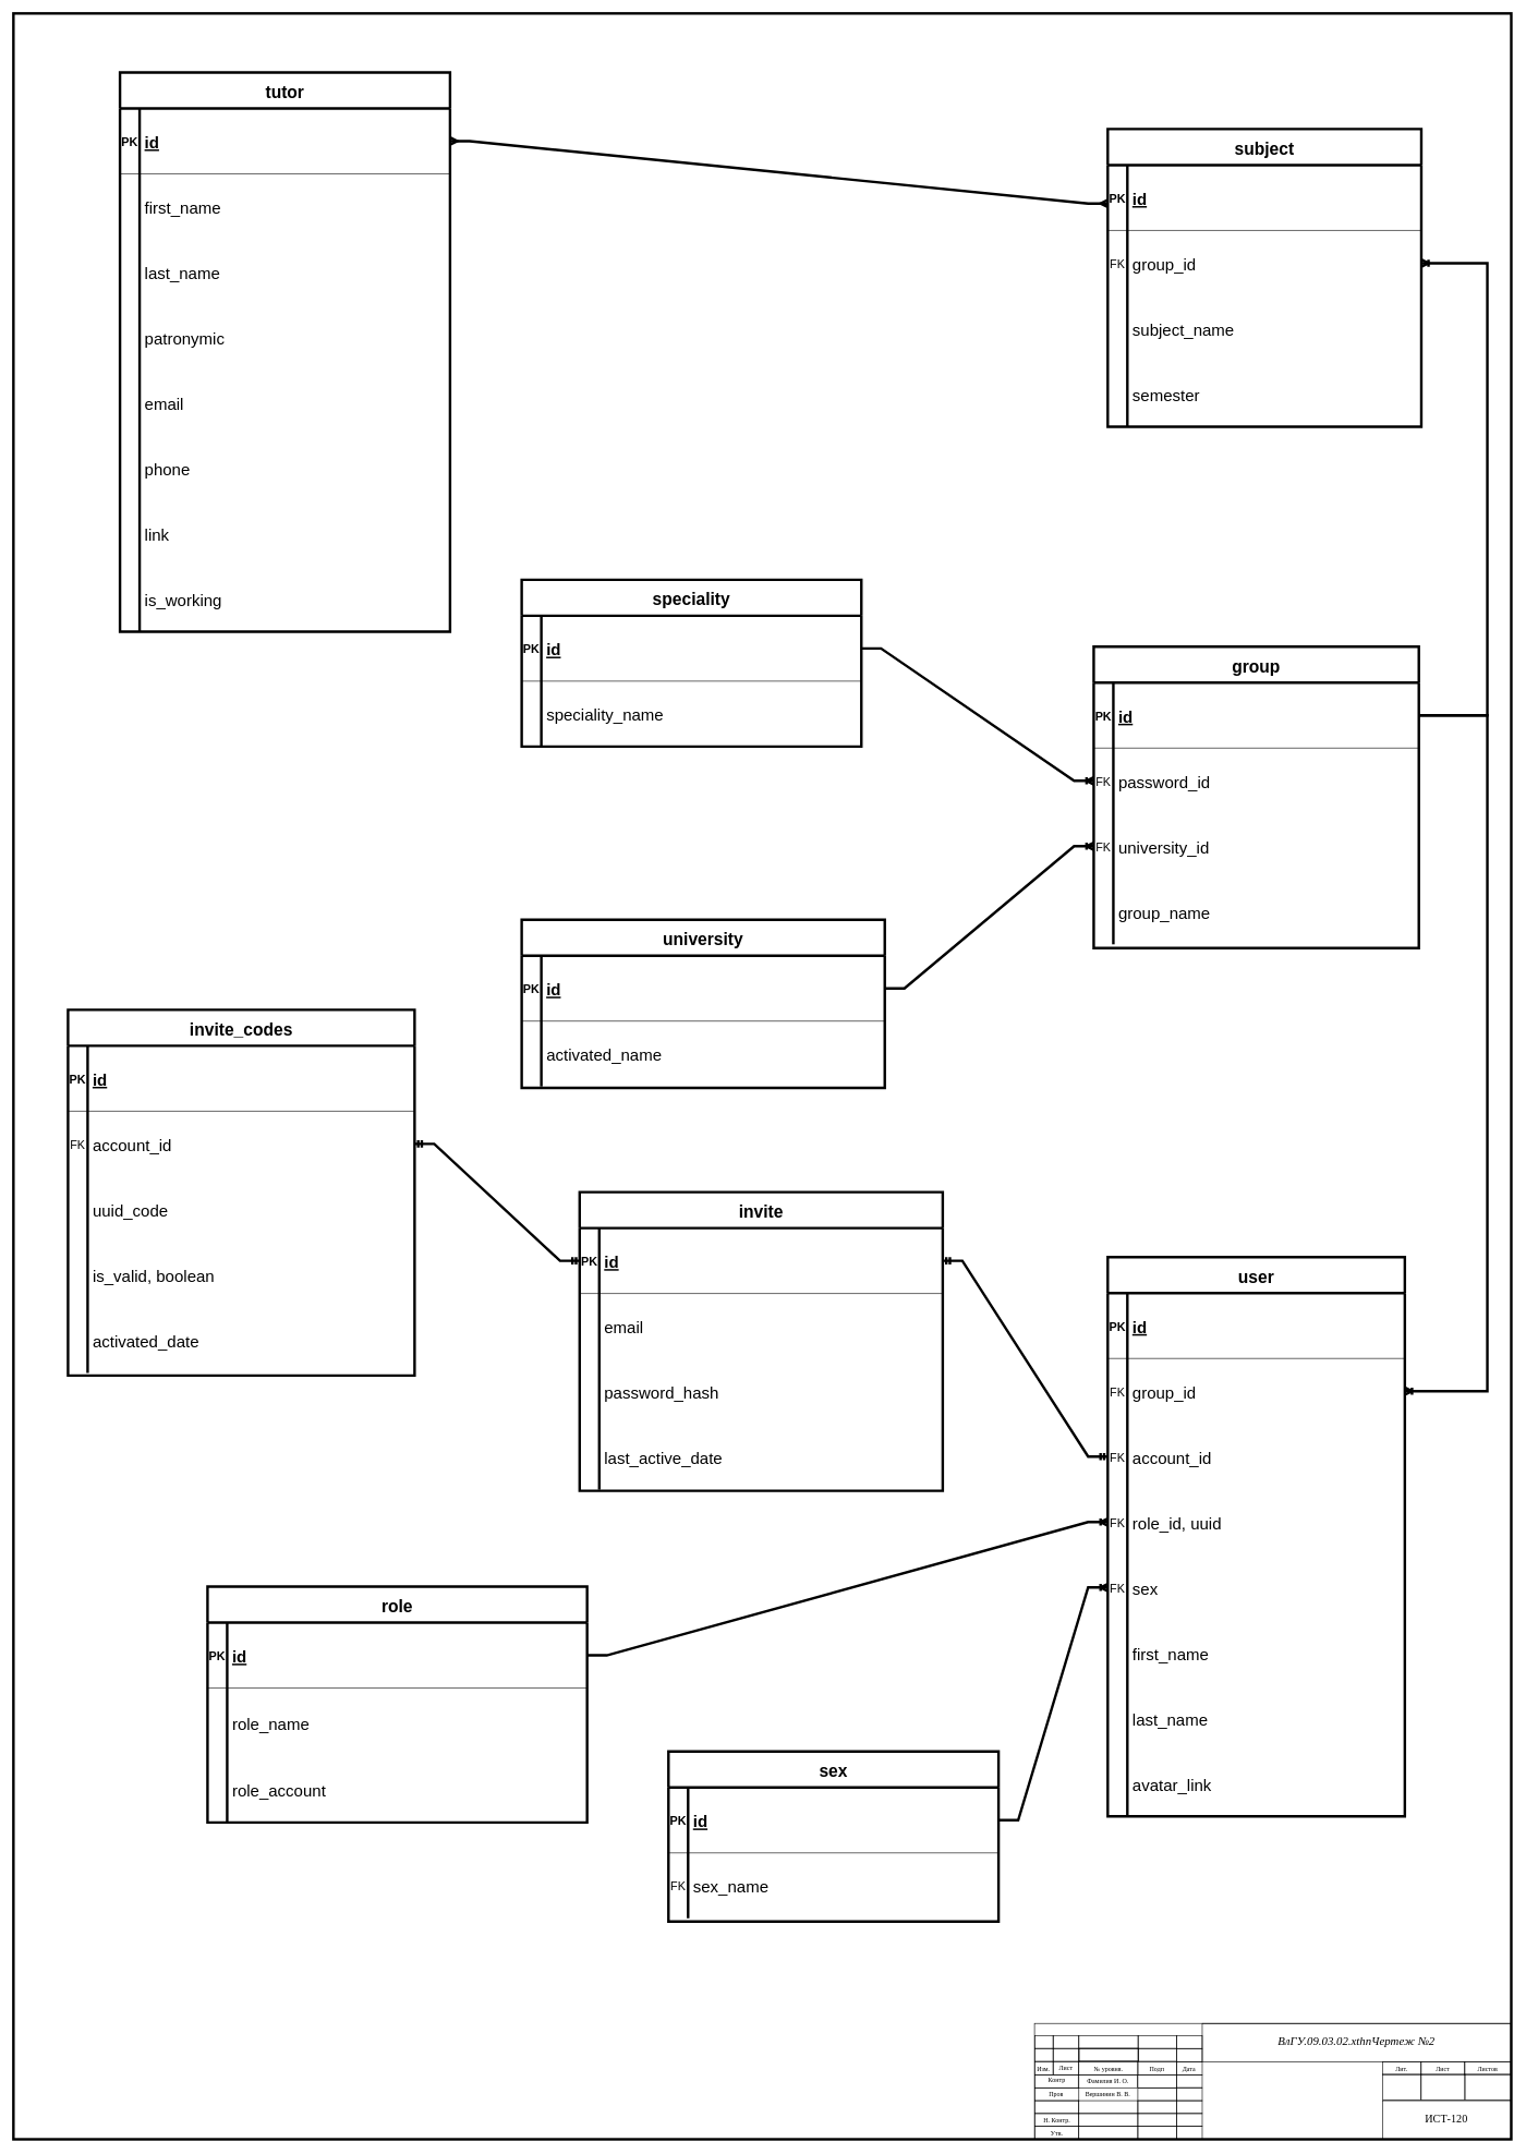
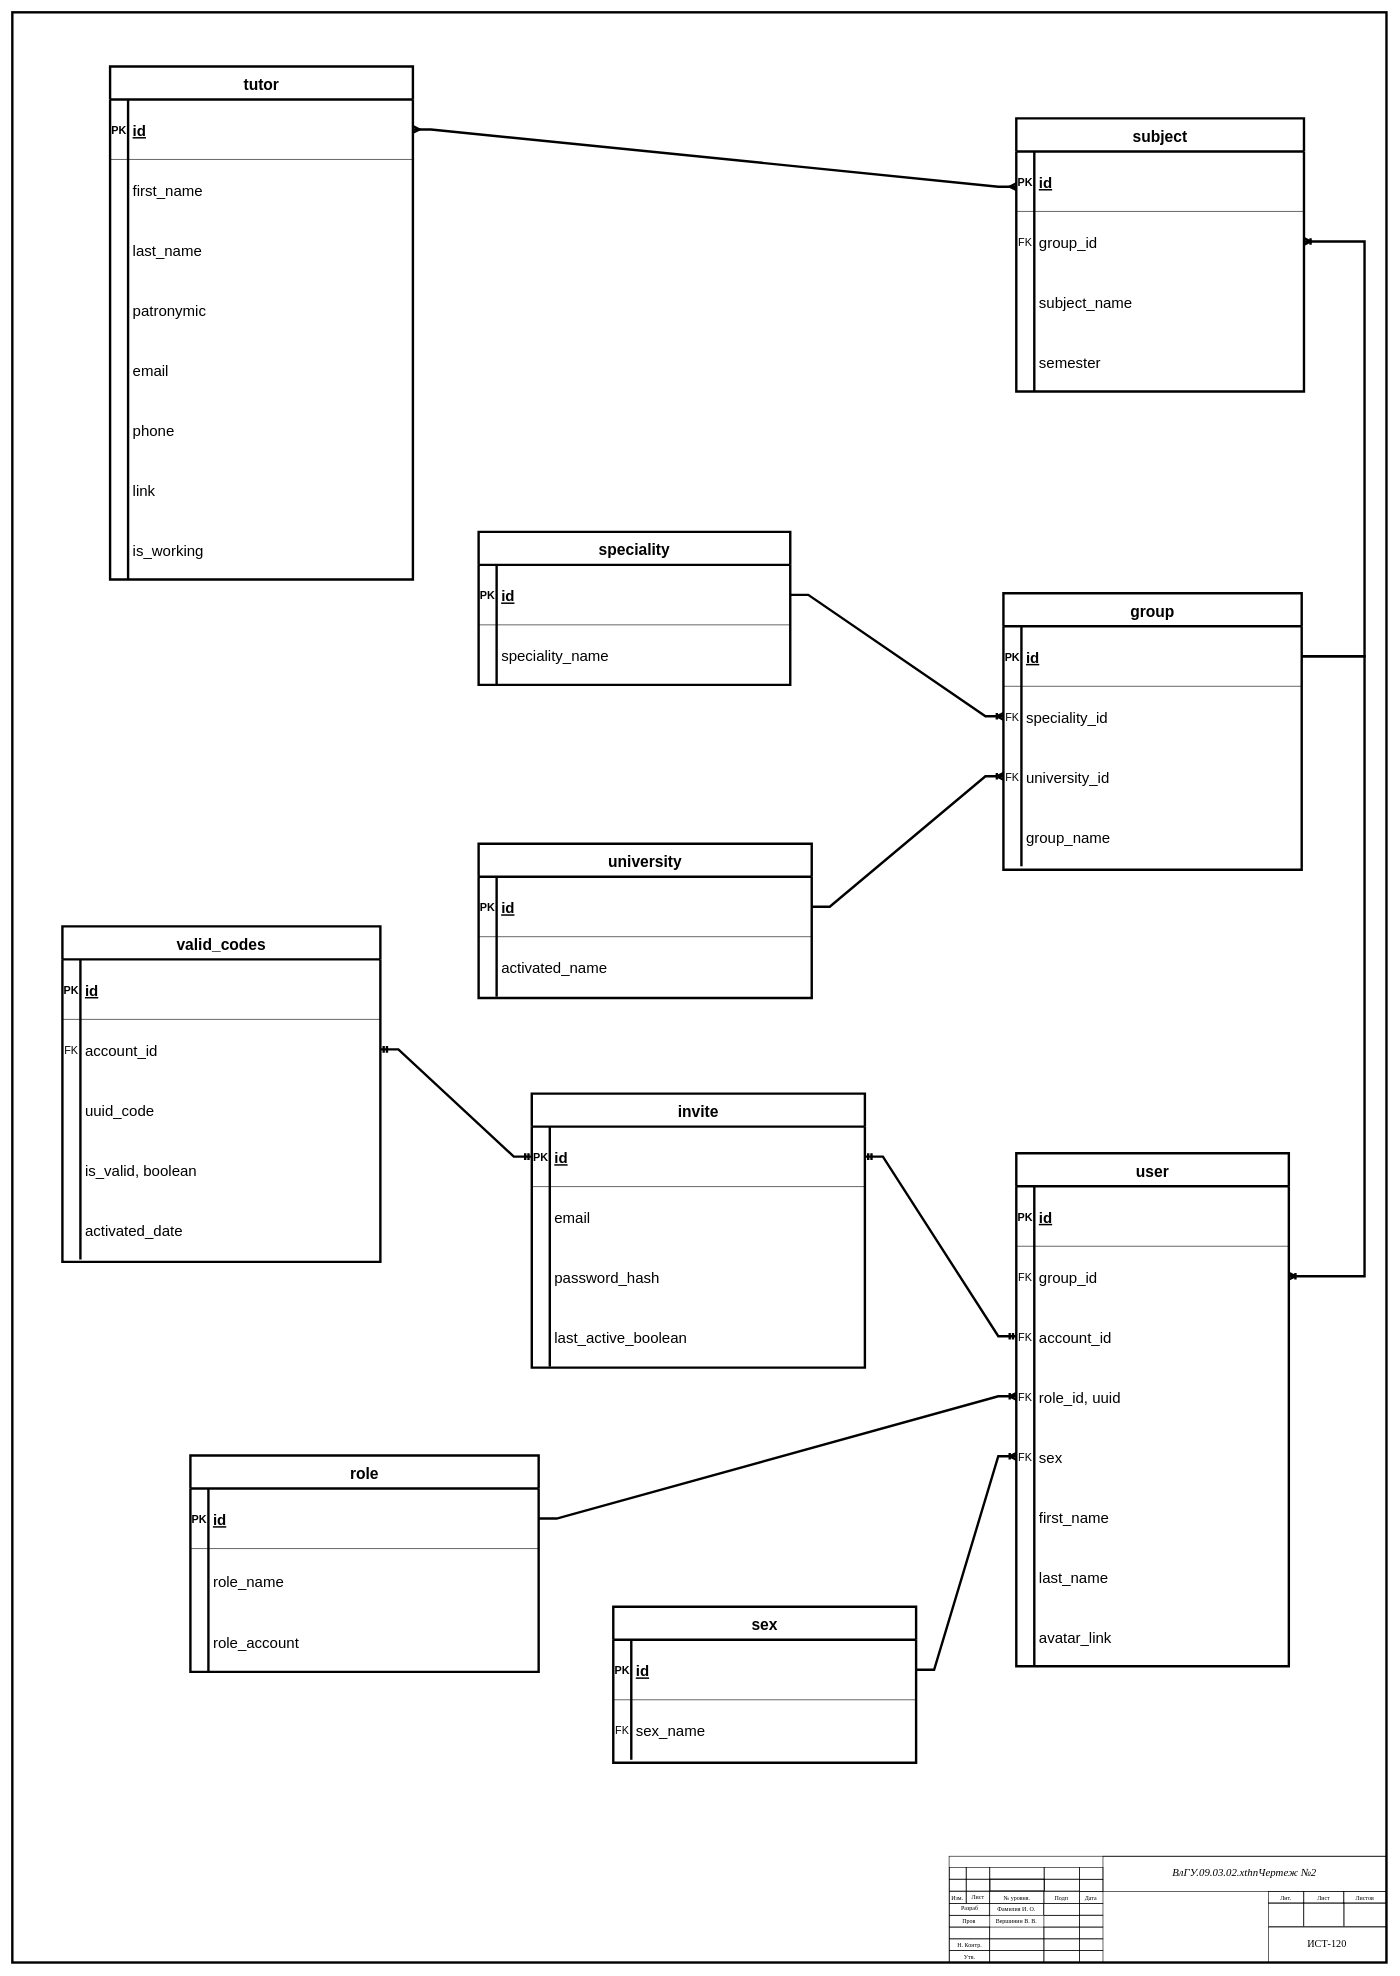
- <mxCell id="69" value="password_id" style="shape=partialRectangle;connectable=0;fillColor=none;top=0;left=0;bottom=0;right=0;align=left;spacingLeft=6;fontStyle=0;overflow=hidden;fontSize=25;" parent="67" vertex="1"><mxGeometry x="30" width="467.08" height="100" as="geometry"><mxRectangle width="467.08" height="100" as="alternateBounds" /></mxGeometry></mxCell>
+ <mxCell id="69" value="speciality_id" style="shape=partialRectangle;connectable=0;fillColor=none;top=0;left=0;bottom=0;right=0;align=left;spacingLeft=6;fontStyle=0;overflow=hidden;fontSize=25;" parent="67" vertex="1"><mxGeometry x="30" width="467.08" height="100" as="geometry"><mxRectangle width="467.08" height="100" as="alternateBounds" /></mxGeometry></mxCell>
- <mxCell id="167" value="invite_codes" style="shape=table;startSize=55;container=1;collapsible=1;childLayout=tableLayout;fixedRows=1;rowLines=0;fontStyle=1;align=center;resizeLast=1;fontSize=26;comic=0;strokeWidth=4;" parent="1" vertex="1"><mxGeometry x="103.46" y="1543.3" width="529.88" height="559.05" as="geometry"><mxRectangle x="60" y="975" width="110" height="30" as="alternateBounds" /></mxGeometry></mxCell>
+ <mxCell id="167" value="valid_codes" style="shape=table;startSize=55;container=1;collapsible=1;childLayout=tableLayout;fixedRows=1;rowLines=0;fontStyle=1;align=center;resizeLast=1;fontSize=26;comic=0;strokeWidth=4;" parent="1" vertex="1"><mxGeometry x="103.46" y="1543.3" width="529.88" height="559.05" as="geometry"><mxRectangle x="60" y="975" width="110" height="30" as="alternateBounds" /></mxGeometry></mxCell>
- <mxCell id="128" value="last_active_date" style="shape=partialRectangle;connectable=0;fillColor=none;top=0;left=0;bottom=0;right=0;align=left;spacingLeft=6;overflow=hidden;fontSize=25;" parent="126" vertex="1"><mxGeometry x="30" width="525.12" height="100" as="geometry"><mxRectangle width="525.12" height="100" as="alternateBounds" /></mxGeometry></mxCell>
+ <mxCell id="128" value="last_active_boolean" style="shape=partialRectangle;connectable=0;fillColor=none;top=0;left=0;bottom=0;right=0;align=left;spacingLeft=6;overflow=hidden;fontSize=25;" parent="126" vertex="1"><mxGeometry x="30" width="525.12" height="100" as="geometry"><mxRectangle width="525.12" height="100" as="alternateBounds" /></mxGeometry></mxCell>
- <mxCell id="51" value="Контр" style="text;html=1;strokeColor=none;fillColor=none;align=center;verticalAlign=middle;whiteSpace=wrap;rounded=0;fontFamily=Times New Roman;fontSize=10;" parent="1" vertex="1"><mxGeometry x="1582.35" y="3169.47" width="66.929" height="19.68" as="geometry" /></mxCell>
+ <mxCell id="51" value="Разраб" style="text;html=1;strokeColor=none;fillColor=none;align=center;verticalAlign=middle;whiteSpace=wrap;rounded=0;fontFamily=Times New Roman;fontSize=10;" parent="1" vertex="1"><mxGeometry x="1582.35" y="3169.47" width="66.929" height="19.68" as="geometry" /></mxCell>
